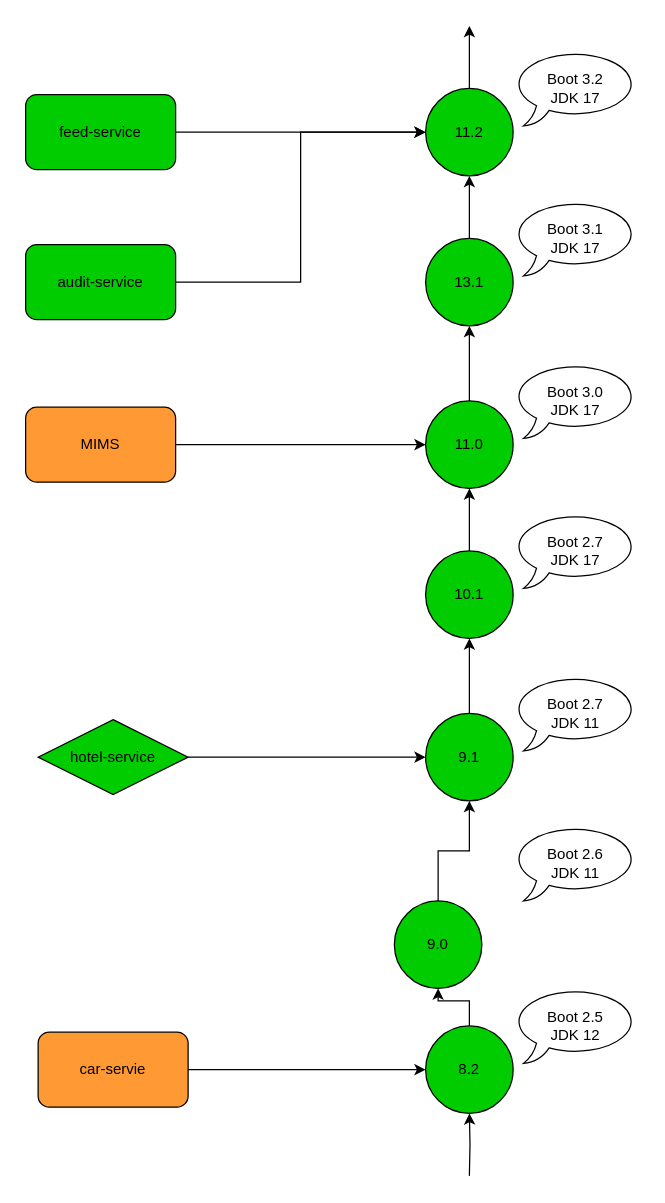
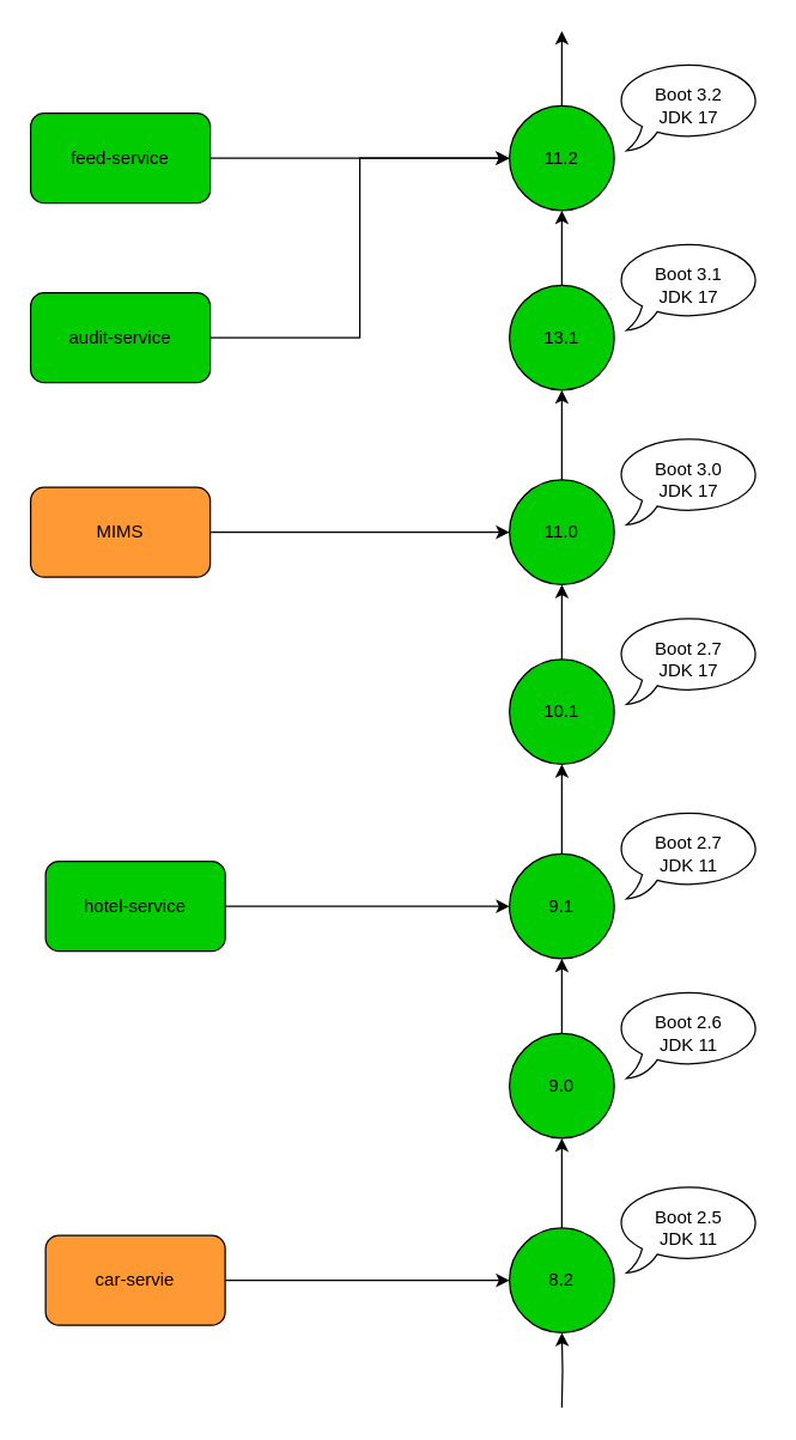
- <mxCell id="31" value="hotel-service" style="rhombus;whiteSpace=wrap;html=1;fillColor=#00CC00;" vertex="1" parent="1"><mxGeometry x="30" y="575" width="120" height="60" as="geometry" /></mxCell>
+ <mxCell id="31" value="hotel-service" style="rounded=1;whiteSpace=wrap;html=1;fillColor=#00CC00;" vertex="1" parent="1"><mxGeometry x="30" y="575" width="120" height="60" as="geometry" /></mxCell>
- <mxCell id="18" value="9.0" style="ellipse;whiteSpace=wrap;html=1;aspect=fixed;fillColor=#00CC00;" vertex="1" parent="1"><mxGeometry x="315" y="720" width="70" height="70" as="geometry" /></mxCell>
+ <mxCell id="18" value="9.0" style="ellipse;whiteSpace=wrap;html=1;aspect=fixed;fillColor=#00CC00;" vertex="1" parent="1"><mxGeometry x="340" y="690" width="70" height="70" as="geometry" /></mxCell>
- <mxCell id="22" value="Boot 2.5&lt;br&gt;JDK 12" style="whiteSpace=wrap;html=1;shape=mxgraph.basic.oval_callout" vertex="1" parent="1"><mxGeometry x="410" y="790" width="100" height="60" as="geometry" /></mxCell>
+ <mxCell id="22" value="Boot 2.5&lt;br&gt;JDK 11" style="whiteSpace=wrap;html=1;shape=mxgraph.basic.oval_callout" vertex="1" parent="1"><mxGeometry x="410" y="790" width="100" height="60" as="geometry" /></mxCell>
